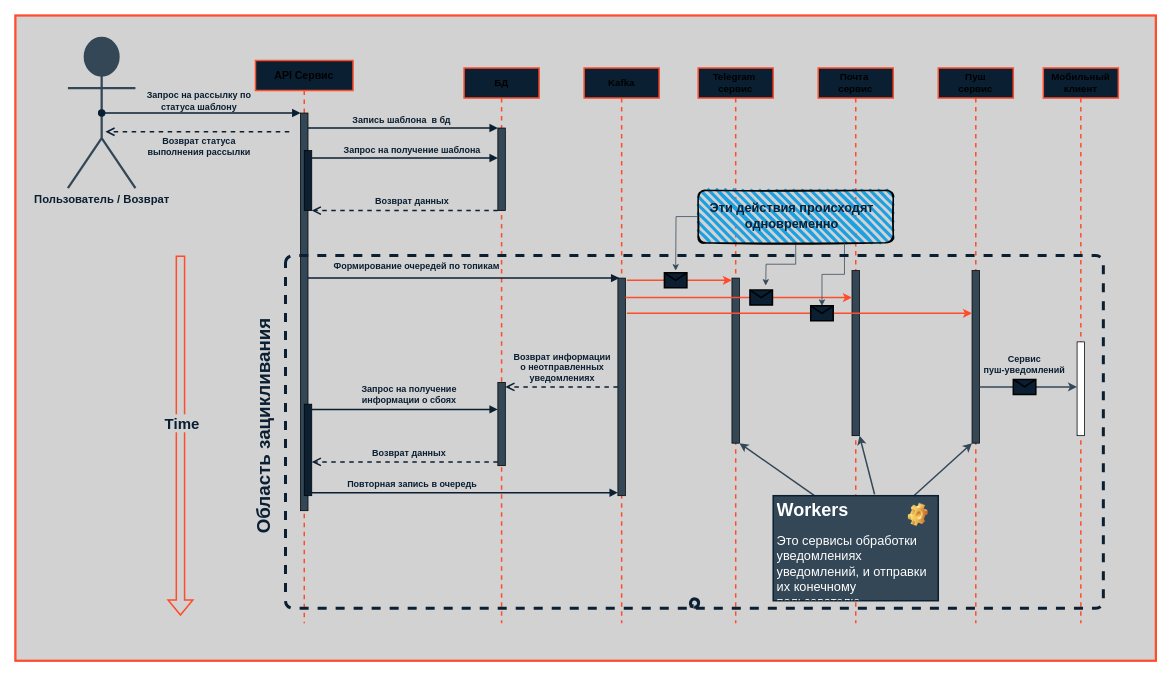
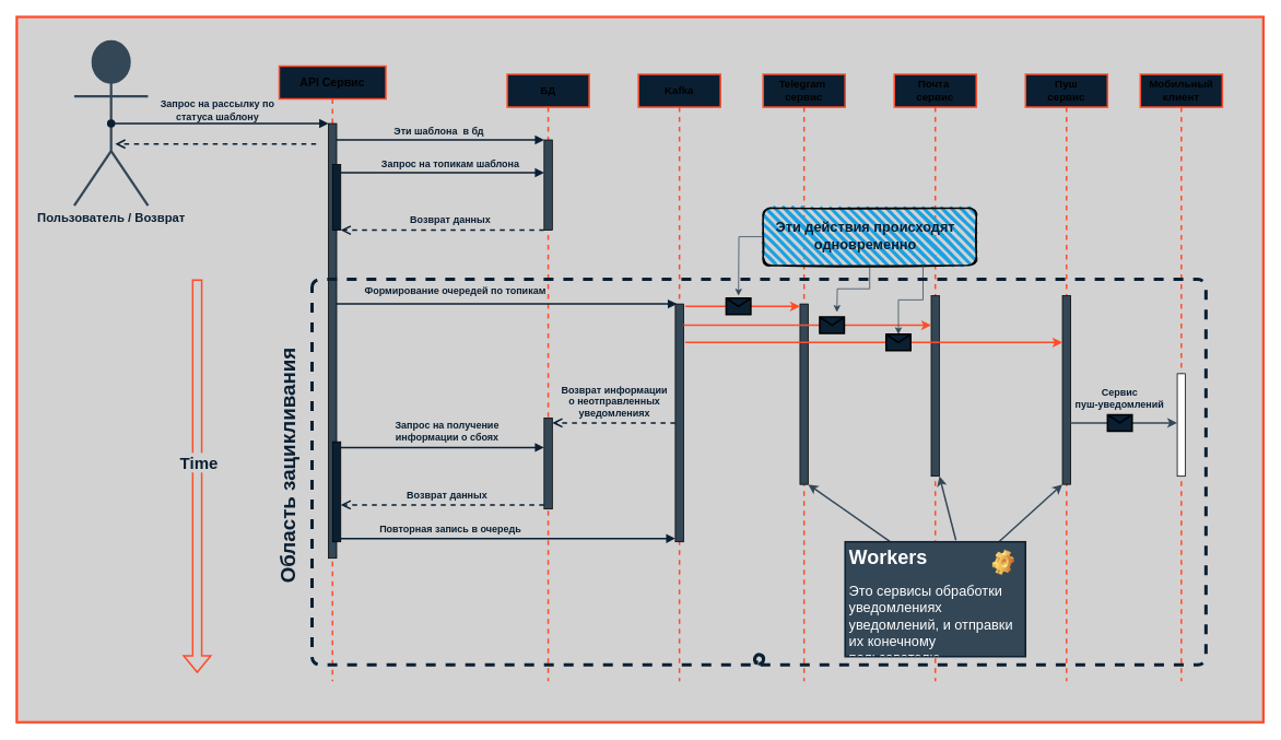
- <mxCell id="29" value="&lt;font color=&quot;#0a1f32&quot; style=&quot;font-size: 12px;&quot;&gt;&lt;b&gt;Запись шаблона&amp;nbsp; в бд&lt;/b&gt;&lt;/font&gt;" style="text;html=1;strokeColor=none;fillColor=none;align=center;verticalAlign=middle;whiteSpace=wrap;rounded=0;" vertex="1" parent="1"><mxGeometry x="460" y="145" width="150" height="30" as="geometry" /></mxCell>
+ <mxCell id="29" value="&lt;font color=&quot;#0a1f32&quot; style=&quot;font-size: 12px;&quot;&gt;&lt;b&gt;Эти шаблона&amp;nbsp; в бд&lt;/b&gt;&lt;/font&gt;" style="text;html=1;strokeColor=none;fillColor=none;align=center;verticalAlign=middle;whiteSpace=wrap;rounded=0;" vertex="1" parent="1"><mxGeometry x="460" y="145" width="150" height="30" as="geometry" /></mxCell>
- <mxCell id="28" value="&lt;font color=&quot;#0a1f32&quot;&gt;&lt;b&gt;Возврат статуса выполнения рассылки&lt;/b&gt;&lt;/font&gt;" style="text;html=1;strokeColor=none;fillColor=none;align=center;verticalAlign=middle;whiteSpace=wrap;rounded=0;" vertex="1" parent="1"><mxGeometry x="190" y="180" width="150" height="30" as="geometry" /></mxCell>
- <mxCell id="30" value="&lt;font color=&quot;#0a1f32&quot;&gt;&lt;b&gt;Запрос на получение шаблона&lt;/b&gt;&lt;/font&gt;" style="text;html=1;strokeColor=none;fillColor=none;align=center;verticalAlign=middle;whiteSpace=wrap;rounded=0;" vertex="1" parent="1"><mxGeometry x="449" y="185" width="200" height="30" as="geometry" /></mxCell>
+ <mxCell id="30" value="&lt;font color=&quot;#0a1f32&quot;&gt;&lt;b&gt;Запрос на топикам шаблона&lt;/b&gt;&lt;/font&gt;" style="text;html=1;strokeColor=none;fillColor=none;align=center;verticalAlign=middle;whiteSpace=wrap;rounded=0;" vertex="1" parent="1"><mxGeometry x="449" y="185" width="200" height="30" as="geometry" /></mxCell>
